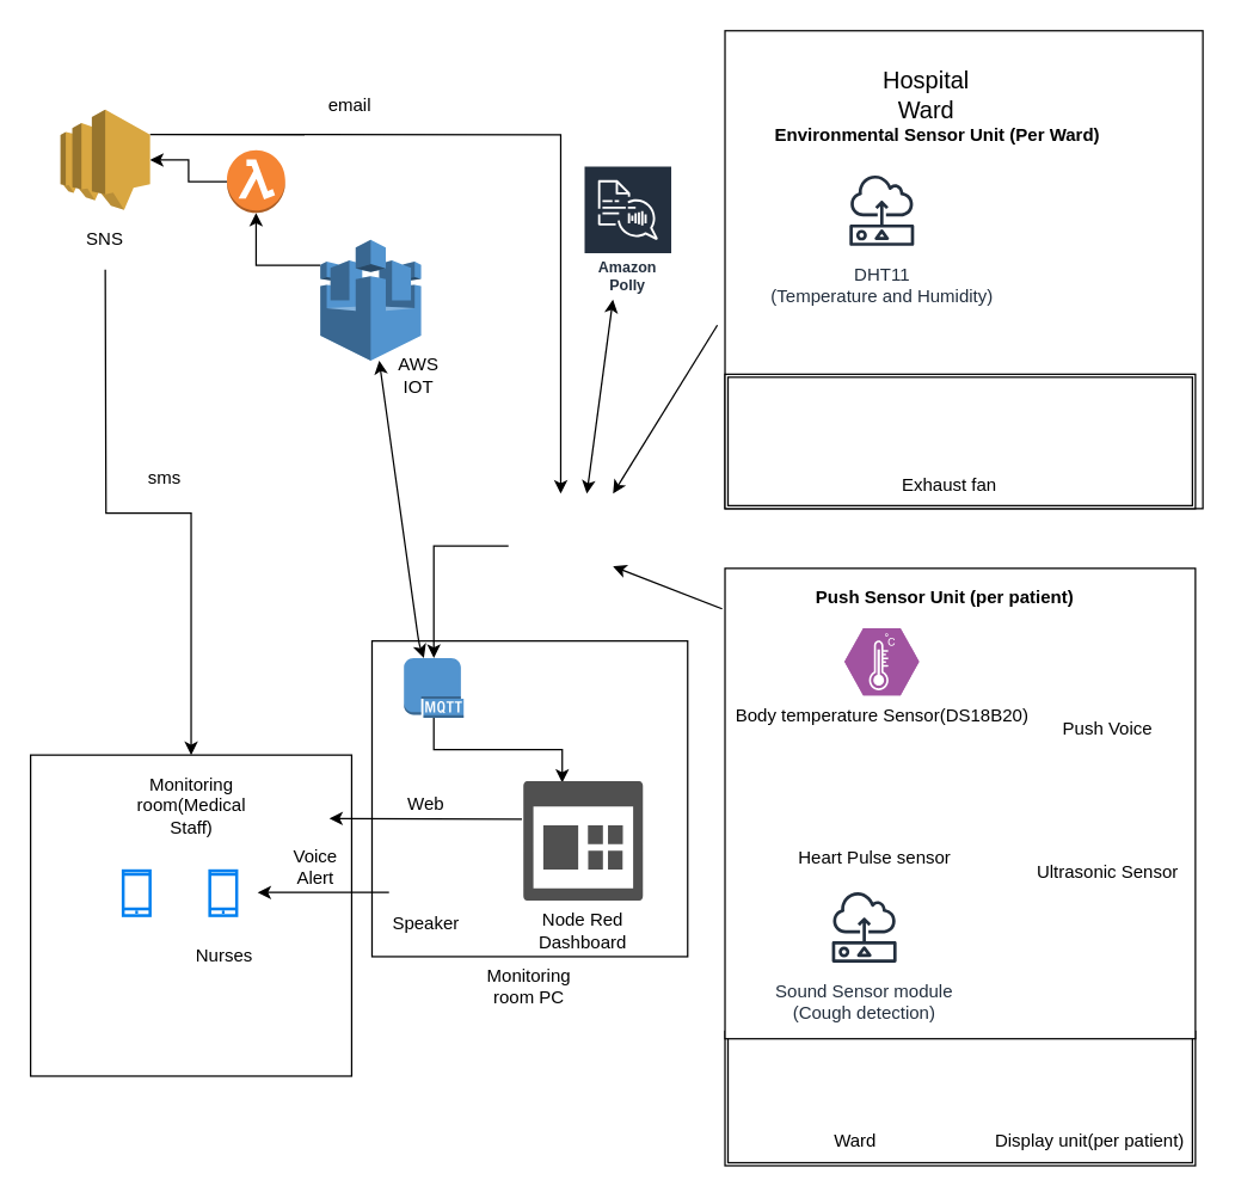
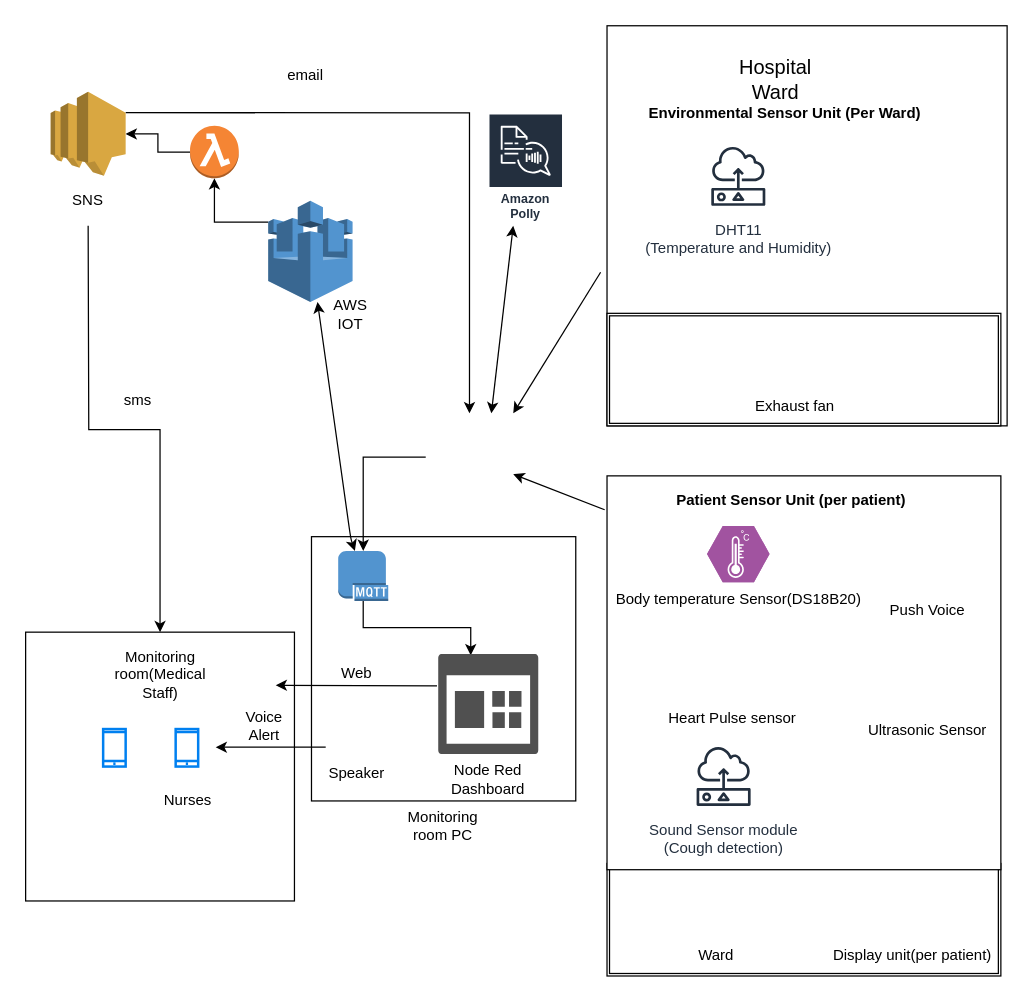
- <mxCell id="38" value="email" style="text;html=1;strokeColor=none;fillColor=none;align=center;verticalAlign=middle;whiteSpace=wrap;rounded=0;" parent="1" vertex="1"><mxGeometry x="214" y="60" width="40" height="20" as="geometry" /></mxCell>
+ <mxCell id="38" value="email" style="text;html=1;strokeColor=none;fillColor=none;align=center;verticalAlign=middle;whiteSpace=wrap;rounded=0;" parent="1" vertex="1"><mxGeometry x="224" y="50" width="40" height="20" as="geometry" /></mxCell>
- <mxCell id="48" value="Amazon Polly" style="outlineConnect=0;fontColor=#232F3E;gradientColor=none;strokeColor=#ffffff;fillColor=#232F3E;dashed=0;verticalLabelPosition=middle;verticalAlign=bottom;align=center;html=1;whiteSpace=wrap;fontSize=10;fontStyle=1;spacing=3;shape=mxgraph.aws4.productIcon;prIcon=mxgraph.aws4.polly;" parent="1" vertex="1"><mxGeometry x="390" y="110" width="60" height="90" as="geometry" /></mxCell>
+ <mxCell id="48" value="Amazon Polly" style="outlineConnect=0;fontColor=#232F3E;gradientColor=none;strokeColor=#ffffff;fillColor=#232F3E;dashed=0;verticalLabelPosition=middle;verticalAlign=bottom;align=center;html=1;whiteSpace=wrap;fontSize=10;fontStyle=1;spacing=3;shape=mxgraph.aws4.productIcon;prIcon=mxgraph.aws4.polly;" parent="1" vertex="1"><mxGeometry x="390" y="90" width="60" height="90" as="geometry" /></mxCell>
- <mxCell id="11" value="&lt;b&gt;Push Sensor Unit (per patient)&lt;/b&gt;" style="text;html=1;strokeColor=none;fillColor=none;align=center;verticalAlign=middle;whiteSpace=wrap;rounded=0;" parent="1" vertex="1"><mxGeometry x="525" y="390" width="215" height="20" as="geometry" /></mxCell>
+ <mxCell id="11" value="&lt;b&gt;Patient Sensor Unit (per patient)&lt;/b&gt;" style="text;html=1;strokeColor=none;fillColor=none;align=center;verticalAlign=middle;whiteSpace=wrap;rounded=0;" parent="1" vertex="1"><mxGeometry x="525" y="390" width="215" height="20" as="geometry" /></mxCell>
